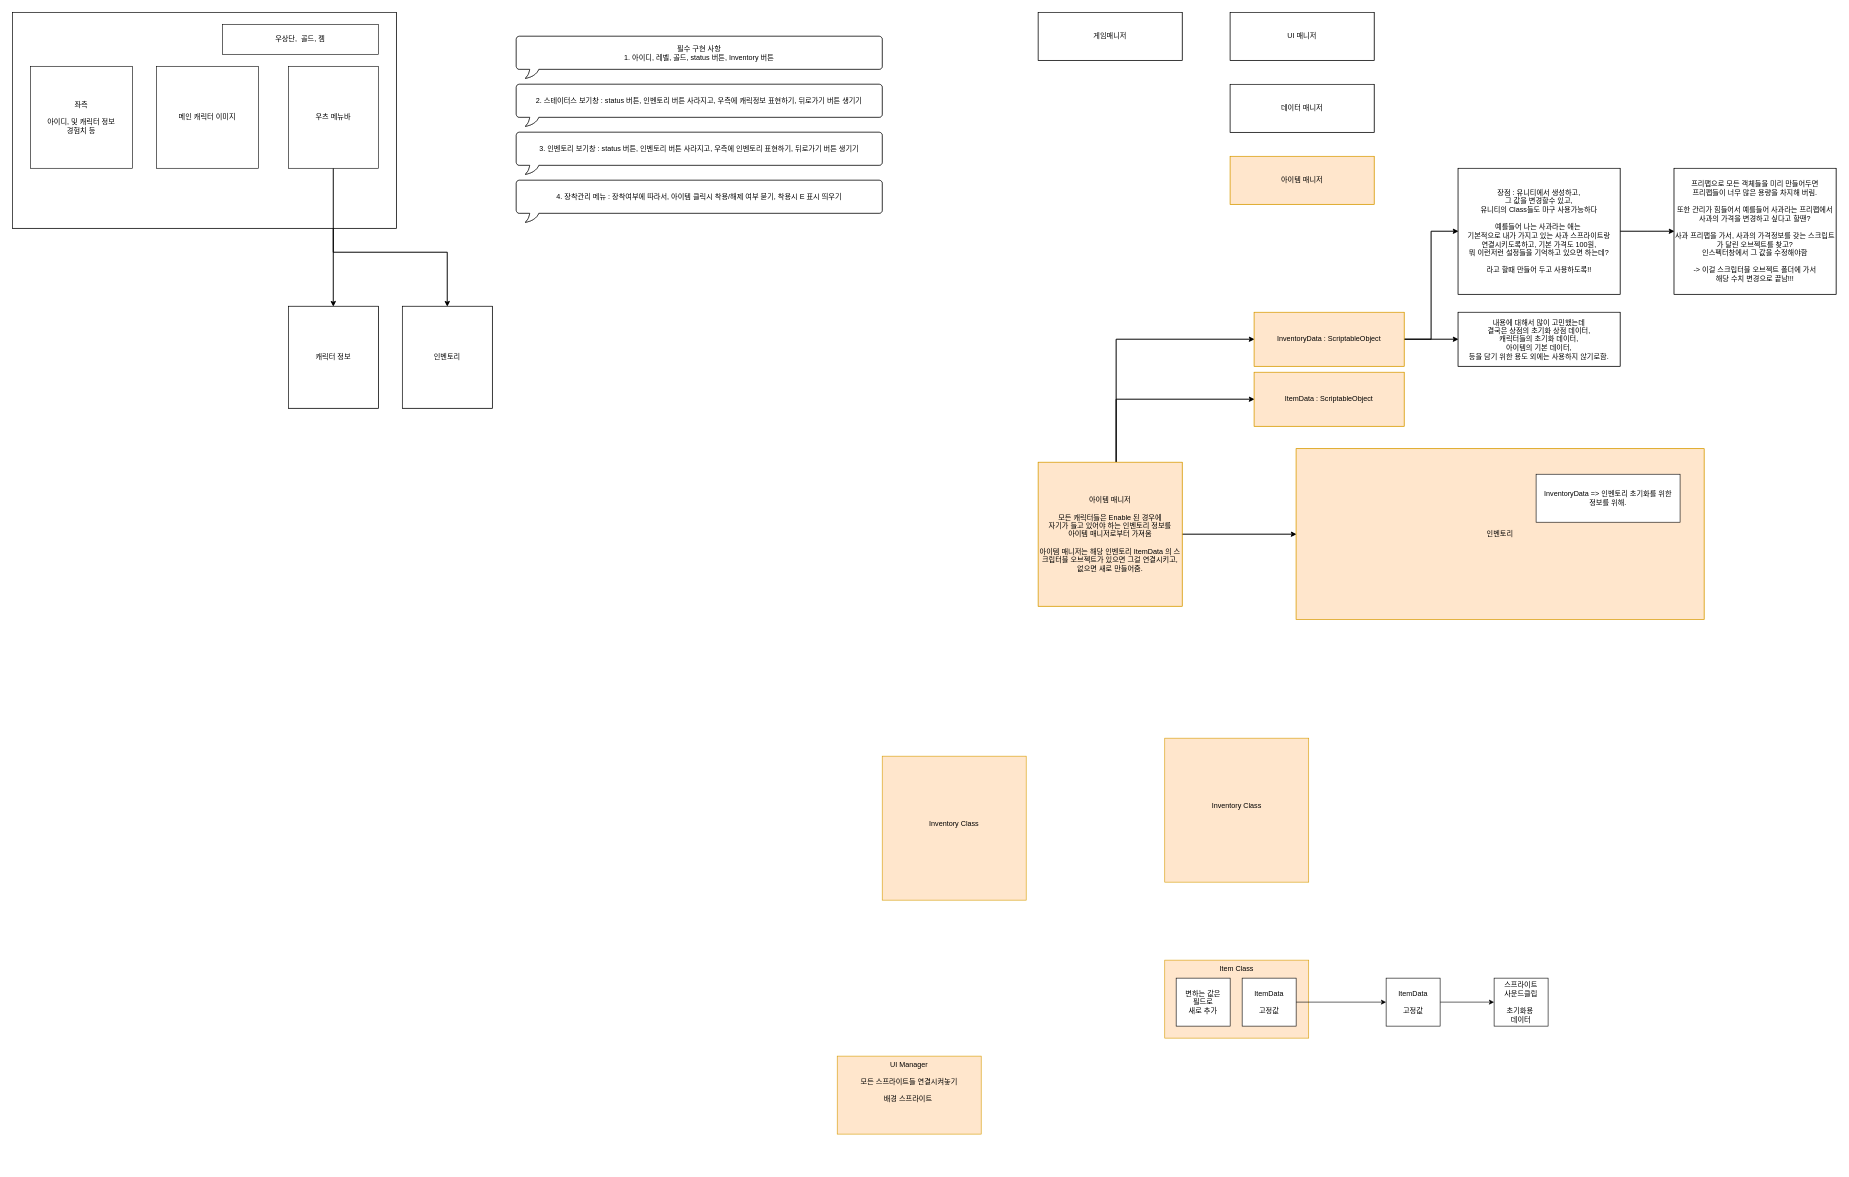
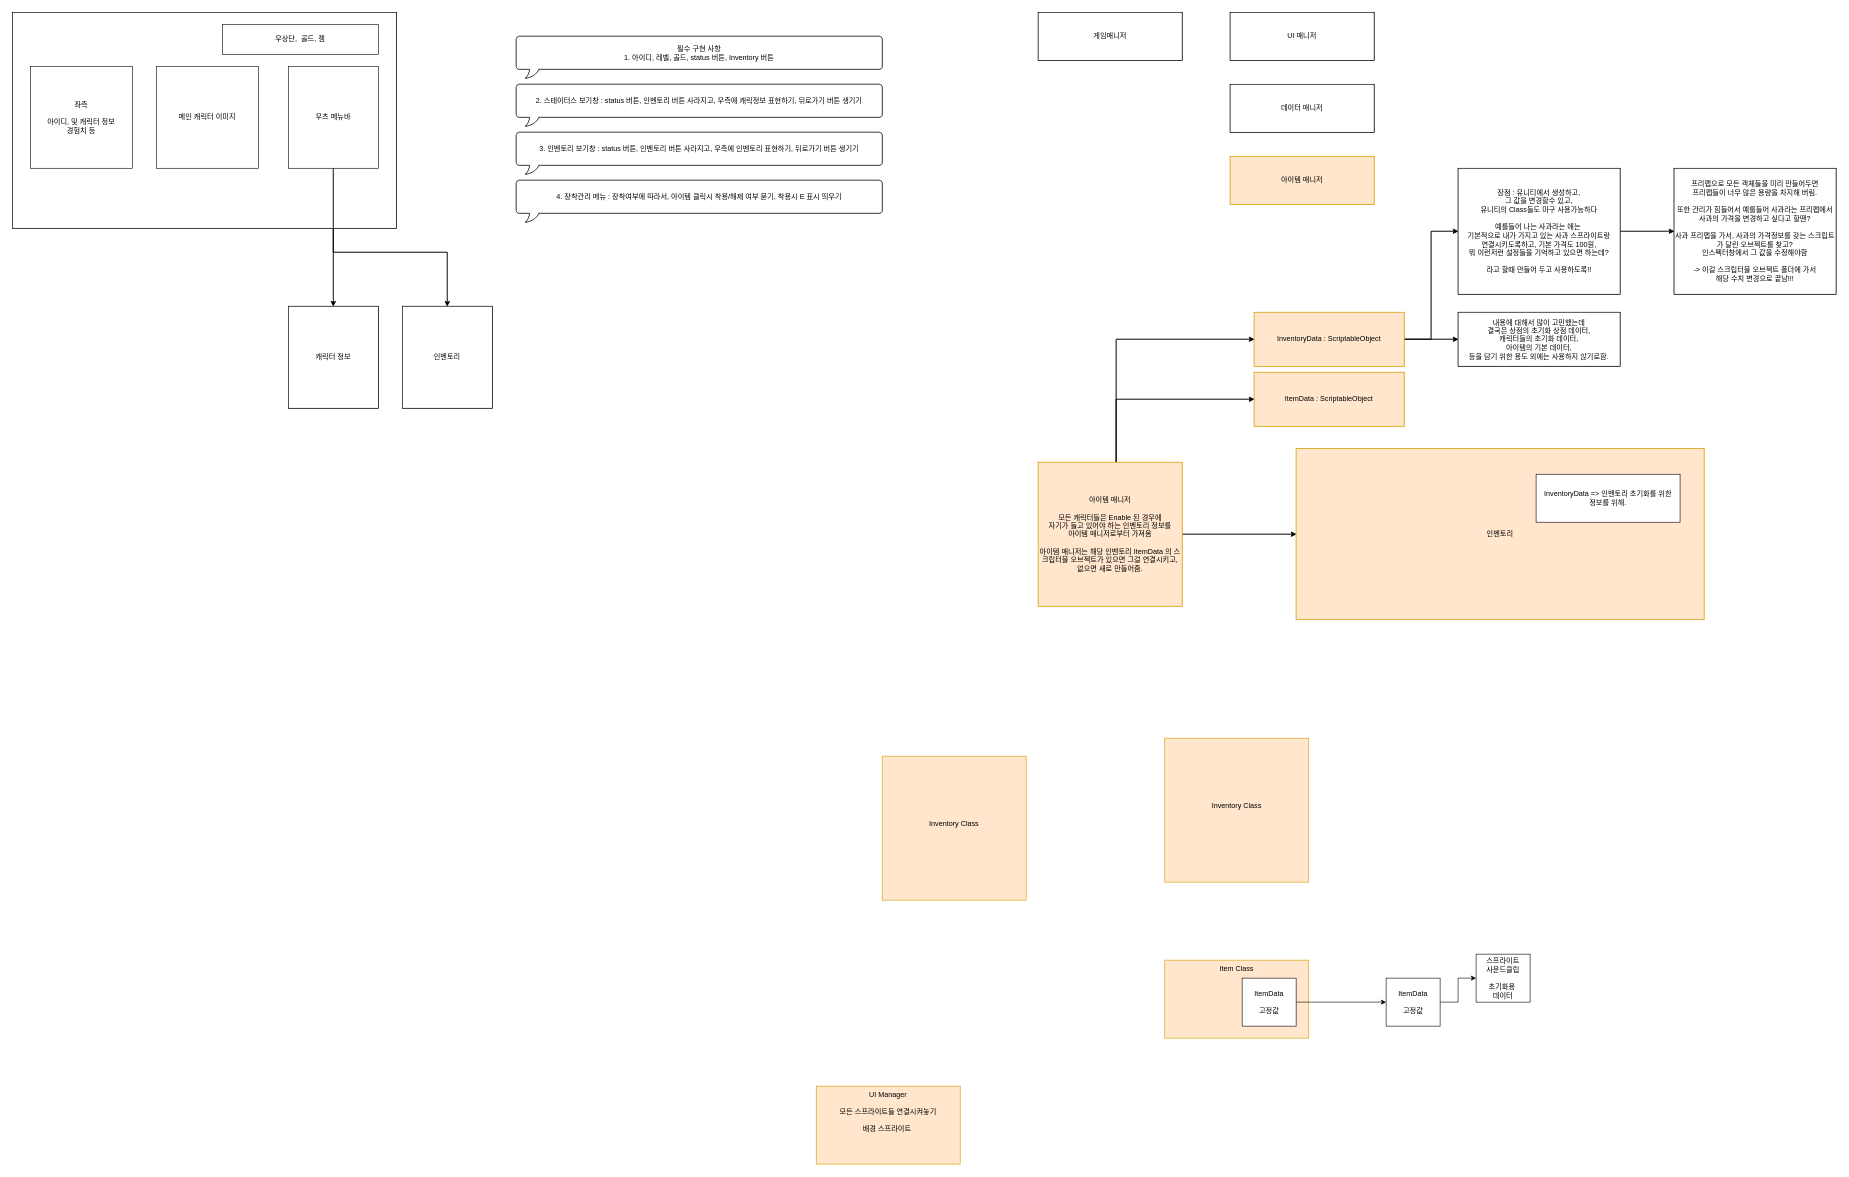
- <mxCell id="35" value="변하는 값은&lt;br&gt;필드로&lt;br&gt;새로 추가" style="rounded=0;whiteSpace=wrap;html=1;" parent="1" vertex="1"><mxGeometry x="1960" y="1630" width="90" height="80" as="geometry" /></mxCell>
- <mxCell id="73" value="스프라이트&lt;br&gt;사운드클립&lt;br&gt;&lt;br&gt;초기화용&amp;nbsp;&lt;br&gt;데이터" style="rounded=0;whiteSpace=wrap;html=1;" vertex="1" parent="1"><mxGeometry x="2490" y="1630" width="90" height="80" as="geometry" /></mxCell>
+ <mxCell id="73" value="스프라이트&lt;br&gt;사운드클립&lt;br&gt;&lt;br&gt;초기화용&amp;nbsp;&lt;br&gt;데이터" style="rounded=0;whiteSpace=wrap;html=1;" vertex="1" parent="1"><mxGeometry x="2460" y="1590" width="90" height="80" as="geometry" /></mxCell>
- <mxCell id="69" value="UI Manager&lt;br&gt;&lt;br&gt;모든 스프라이트들 연결시켜놓기&lt;br&gt;&lt;br&gt;배경 스프라이트&amp;nbsp;" style="rounded=0;whiteSpace=wrap;html=1;fillColor=#ffe6cc;strokeColor=#d79b00;verticalAlign=top;" vertex="1" parent="1"><mxGeometry x="1395" y="1760" width="240" height="130" as="geometry" /></mxCell>
+ <mxCell id="69" value="UI Manager&lt;br&gt;&lt;br&gt;모든 스프라이트들 연결시켜놓기&lt;br&gt;&lt;br&gt;배경 스프라이트&amp;nbsp;" style="rounded=0;whiteSpace=wrap;html=1;fillColor=#ffe6cc;strokeColor=#d79b00;verticalAlign=top;" vertex="1" parent="1"><mxGeometry x="1360" y="1810" width="240" height="130" as="geometry" /></mxCell>
